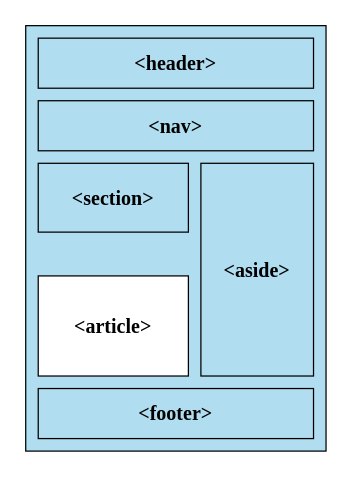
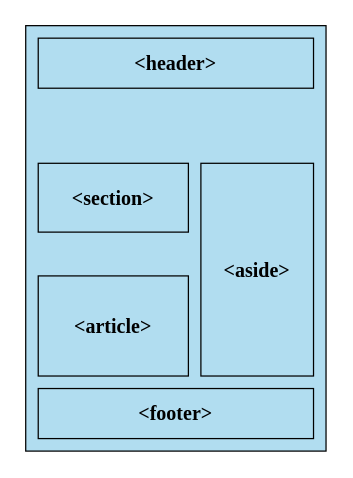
- <mxCell id="4" value="&lt;font face=&quot;Verdana&quot; style=&quot;font-size: 16px;&quot;&gt;&lt;b&gt;&amp;lt;nav&amp;gt;&lt;/b&gt;&lt;/font&gt;" style="rounded=0;whiteSpace=wrap;html=1;fillColor=#b1ddf0;strokeColor=#000000;" vertex="1" parent="1"><mxGeometry x="30" y="80" width="220" height="40" as="geometry" /></mxCell>
- <mxCell id="6" value="&lt;font face=&quot;Verdana&quot; style=&quot;font-size: 16px;&quot;&gt;&lt;b&gt;&amp;lt;article&amp;gt;&lt;/b&gt;&lt;/font&gt;" style="rounded=0;whiteSpace=wrap;html=1;fillColor=#ffffff;strokeColor=#000000;" vertex="1" parent="1"><mxGeometry x="30" y="220" width="120" height="80" as="geometry" /></mxCell>
+ <mxCell id="6" value="&lt;font face=&quot;Verdana&quot; style=&quot;font-size: 16px;&quot;&gt;&lt;b&gt;&amp;lt;article&amp;gt;&lt;/b&gt;&lt;/font&gt;" style="rounded=0;whiteSpace=wrap;html=1;fillColor=#b1ddf0;strokeColor=#000000;" vertex="1" parent="1"><mxGeometry x="30" y="220" width="120" height="80" as="geometry" /></mxCell>
